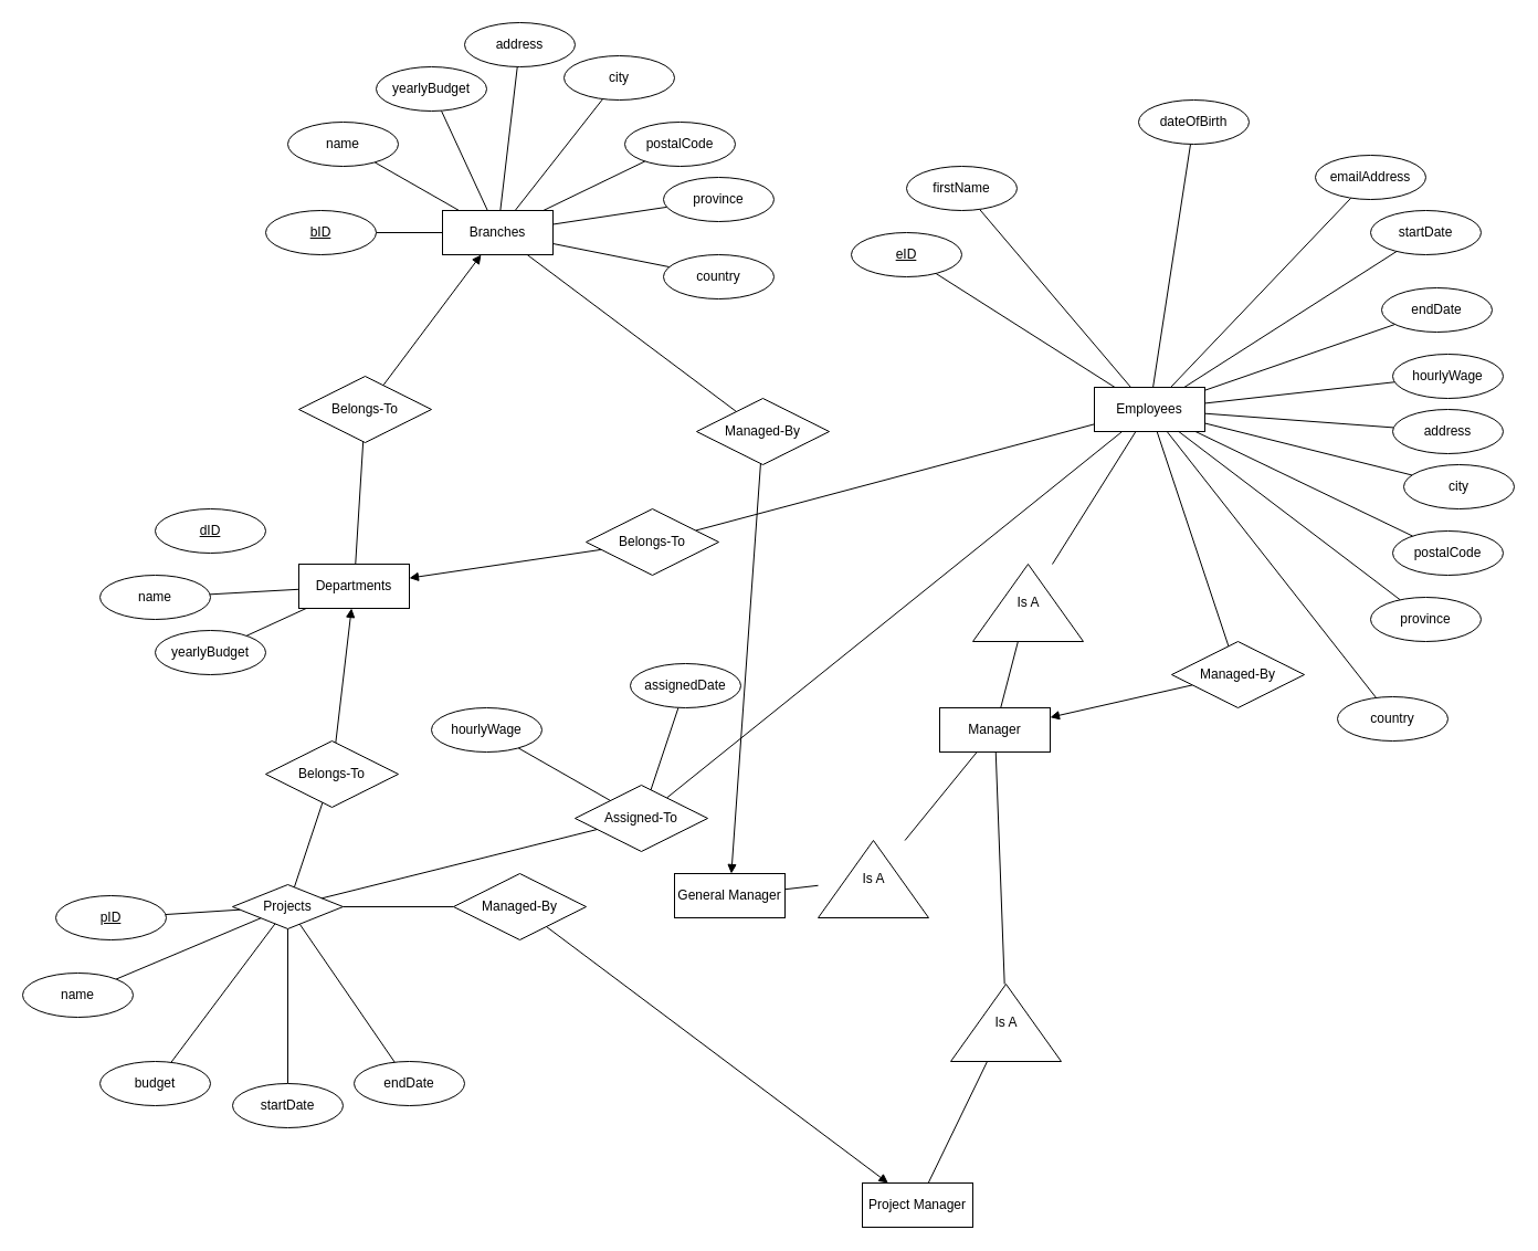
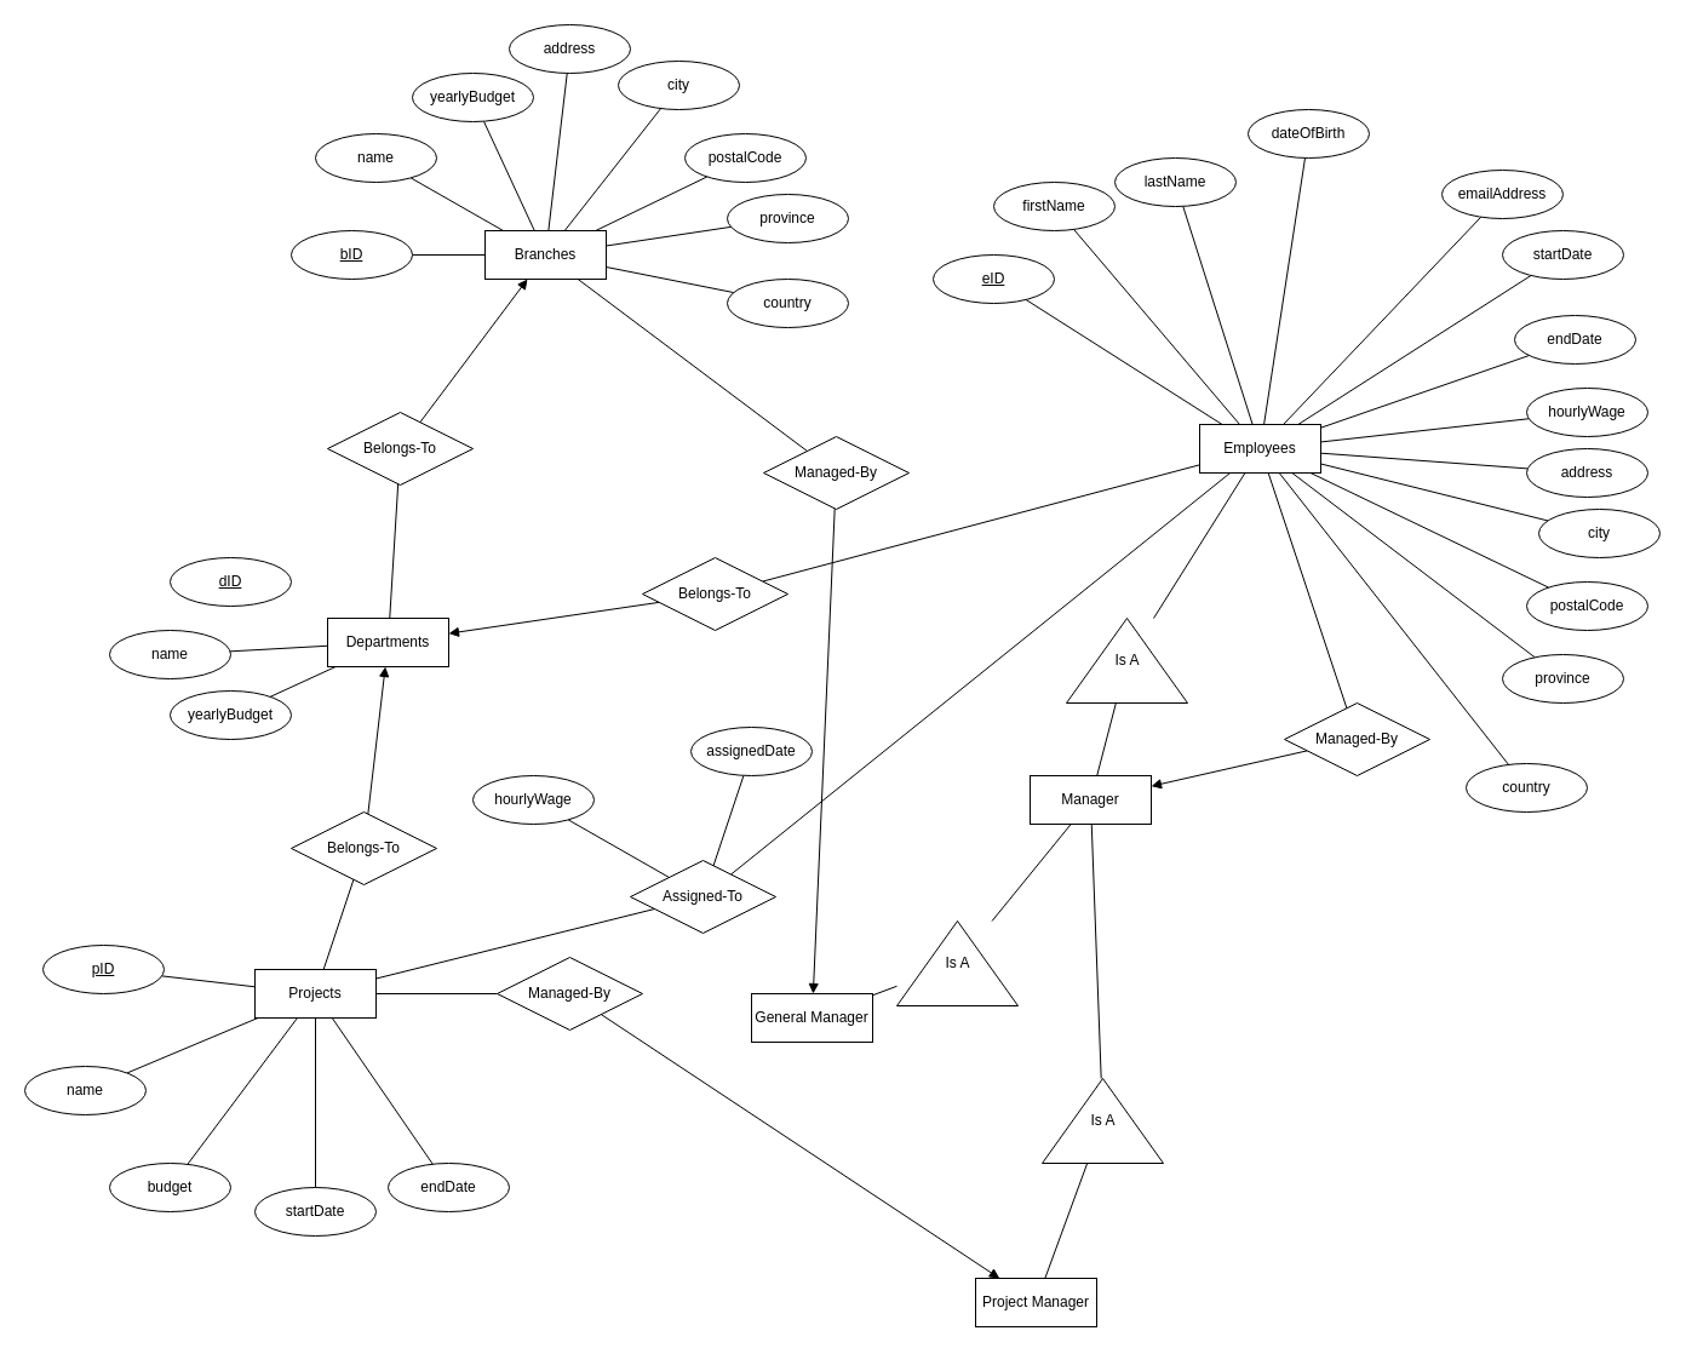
+ <mxCell id="49" value="lastName" style="ellipse;whiteSpace=wrap;html=1;align=center;" parent="1" vertex="1"><mxGeometry x="920" y="130" width="100" height="40" as="geometry" /></mxCell>
+ <mxCell id="48" style="edgeStyle=none;rounded=0;orthogonalLoop=1;jettySize=auto;html=1;endArrow=none;endFill=0;" parent="1" source="49" target="9" edge="1"><mxGeometry relative="1" as="geometry"><mxPoint x="1003.591" y="169.948" as="sourcePoint" /></mxGeometry></mxCell>
- <mxCell id="85" value="General Manager" style="whiteSpace=wrap;html=1;align=center;" parent="1" vertex="1"><mxGeometry x="610" y="790" width="100" height="40" as="geometry" /></mxCell>
+ <mxCell id="85" value="General Manager" style="whiteSpace=wrap;html=1;align=center;" parent="1" vertex="1"><mxGeometry x="620" y="820" width="100" height="40" as="geometry" /></mxCell>
- <mxCell id="12" value="Projects" style="rhombus;whiteSpace=wrap;html=1;align=center;" parent="1" vertex="1"><mxGeometry x="210" y="800" width="100" height="40" as="geometry" /></mxCell>
+ <mxCell id="12" value="Projects" style="whiteSpace=wrap;html=1;align=center;" parent="1" vertex="1"><mxGeometry x="210" y="800" width="100" height="40" as="geometry" /></mxCell>
- <mxCell id="35" value="pID" style="ellipse;whiteSpace=wrap;html=1;align=center;fontStyle=4;" parent="1" vertex="1"><mxGeometry x="50" y="810" width="100" height="40" as="geometry" /></mxCell>
+ <mxCell id="35" value="pID" style="ellipse;whiteSpace=wrap;html=1;align=center;fontStyle=4;" parent="1" vertex="1"><mxGeometry x="35" y="780" width="100" height="40" as="geometry" /></mxCell>
- <mxCell id="83" value="Project Manager" style="whiteSpace=wrap;html=1;align=center;" parent="1" vertex="1"><mxGeometry x="780" y="1070" width="100" height="40" as="geometry" /></mxCell>
+ <mxCell id="83" value="Project Manager" style="whiteSpace=wrap;html=1;align=center;" parent="1" vertex="1"><mxGeometry x="805" y="1055" width="100" height="40" as="geometry" /></mxCell>
